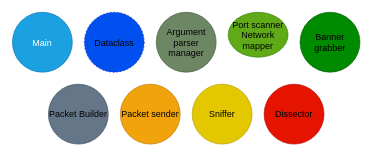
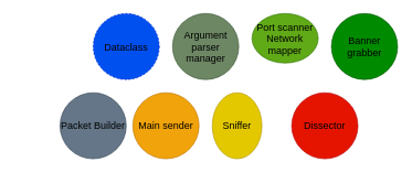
- <mxCell id="2" value="Main" style="ellipse;whiteSpace=wrap;html=1;aspect=fixed;fontSize=15;fillColor=#1ba1e2;fontColor=light-dark(#FFFFFF,#FFFFFF);strokeColor=#006EAF;" vertex="1" parent="1"><mxGeometry x="20" y="20" width="100" height="100" as="geometry" /></mxCell>
- <mxCell id="9" value="Packet Builder" style="ellipse;whiteSpace=wrap;html=1;aspect=fixed;fontSize=15;fontColor=default;fillColor=#647687;strokeColor=#314354;" vertex="1" parent="1"><mxGeometry x="80" y="140" width="100" height="100" as="geometry" /></mxCell>
+ <mxCell id="9" value="Packet Builder" style="ellipse;whiteSpace=wrap;html=1;aspect=fixed;fontSize=15;fontColor=default;fillColor=#647687;strokeColor=#314354;" vertex="1" parent="1"><mxGeometry x="90" y="140" width="100" height="100" as="geometry" /></mxCell>
- <mxCell id="6" value="Packet sender" style="ellipse;whiteSpace=wrap;html=1;aspect=fixed;fontSize=15;fontColor=#000000;fillColor=#f0a30a;strokeColor=#BD7000;" vertex="1" parent="1"><mxGeometry x="200" y="140" width="100" height="100" as="geometry" /></mxCell>
+ <mxCell id="6" value="Main sender" style="ellipse;whiteSpace=wrap;html=1;aspect=fixed;fontSize=15;fontColor=#000000;fillColor=#f0a30a;strokeColor=#BD7000;" vertex="1" parent="1"><mxGeometry x="200" y="140" width="100" height="100" as="geometry" /></mxCell>
- <mxCell id="5" value="Sniffer" style="ellipse;whiteSpace=wrap;html=1;aspect=fixed;fontSize=15;fontColor=#000000;fillColor=#e3c800;strokeColor=#B09500;" vertex="1" parent="1"><mxGeometry x="320" y="140" width="100" height="100" as="geometry" /></mxCell>
+ <mxCell id="5" value="Sniffer" style="ellipse;whiteSpace=wrap;html=1;aspect=fixed;fontSize=15;fontColor=#000000;fillColor=#e3c800;strokeColor=#B09500;" vertex="1" parent="1"><mxGeometry x="320" y="140" width="75" height="100" as="geometry" /></mxCell>
